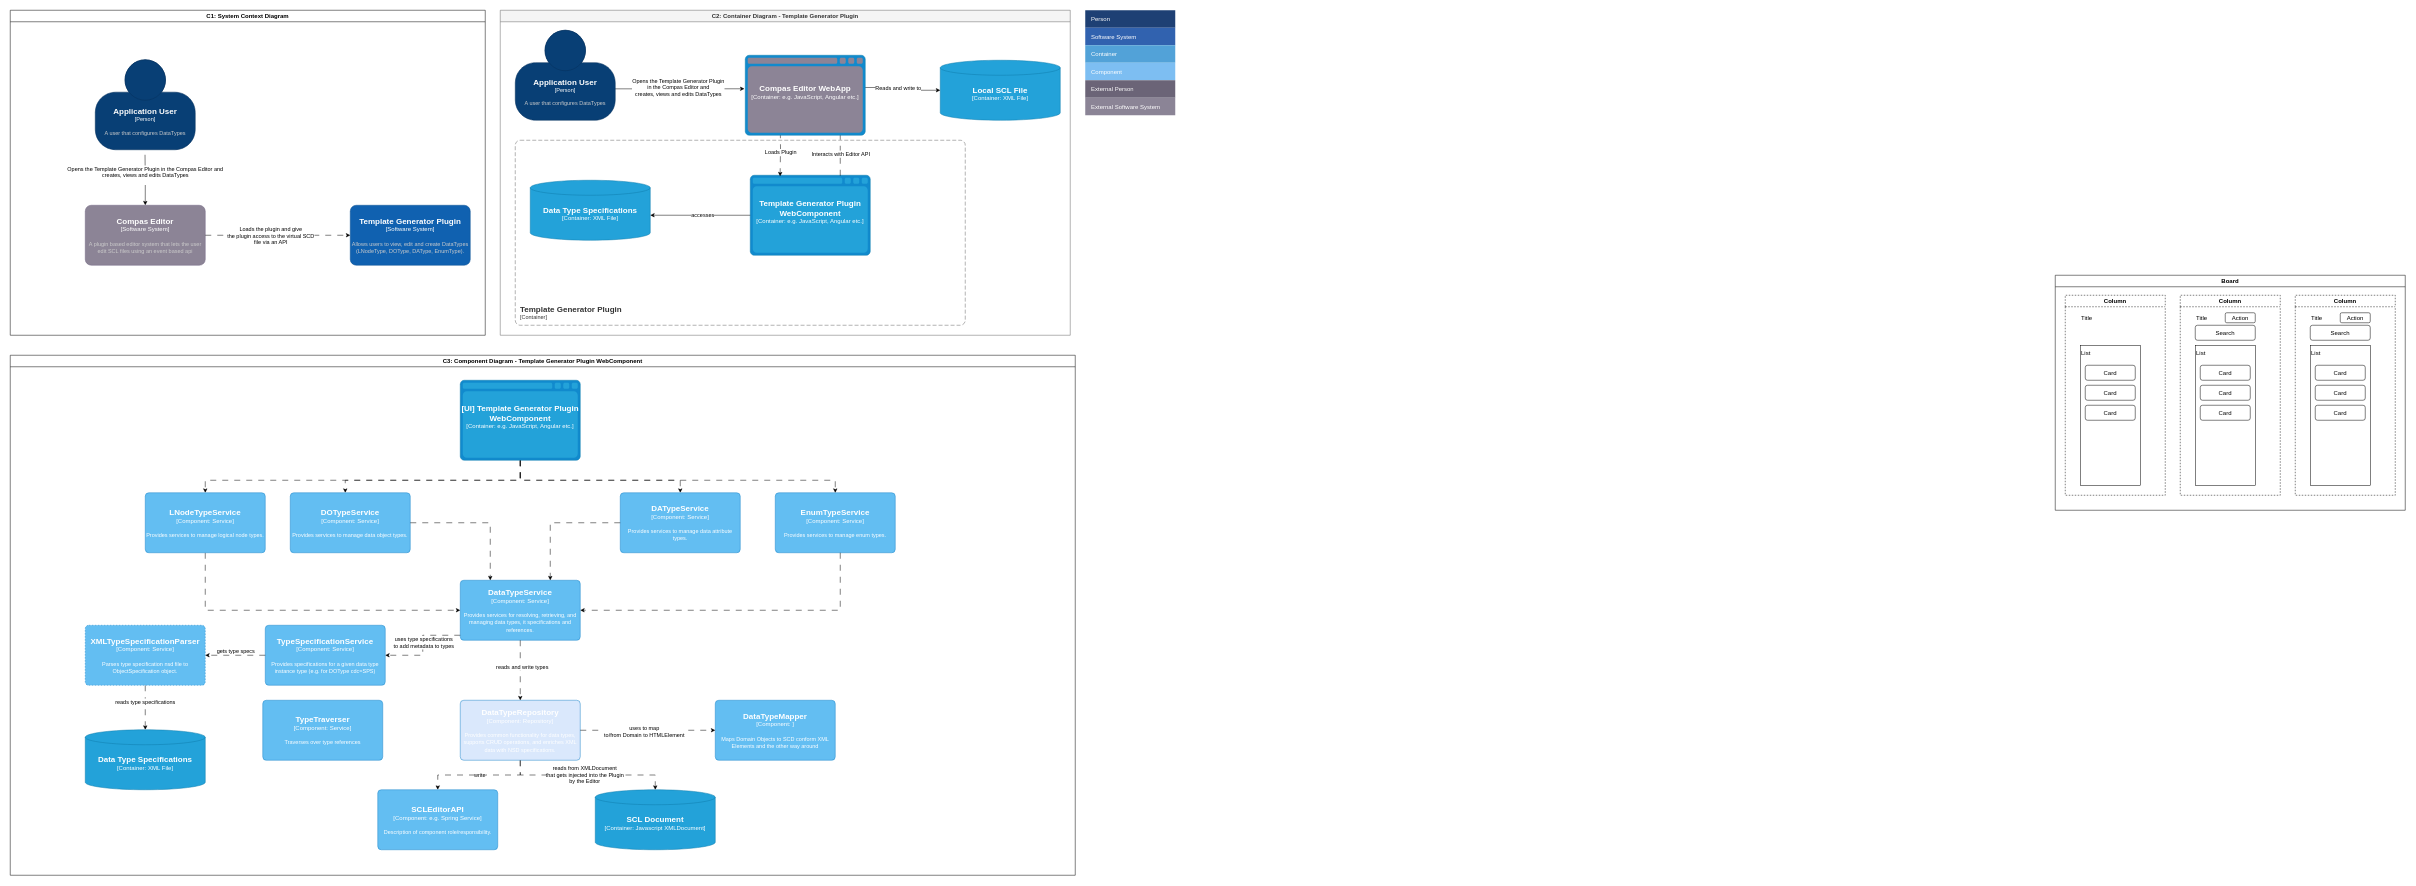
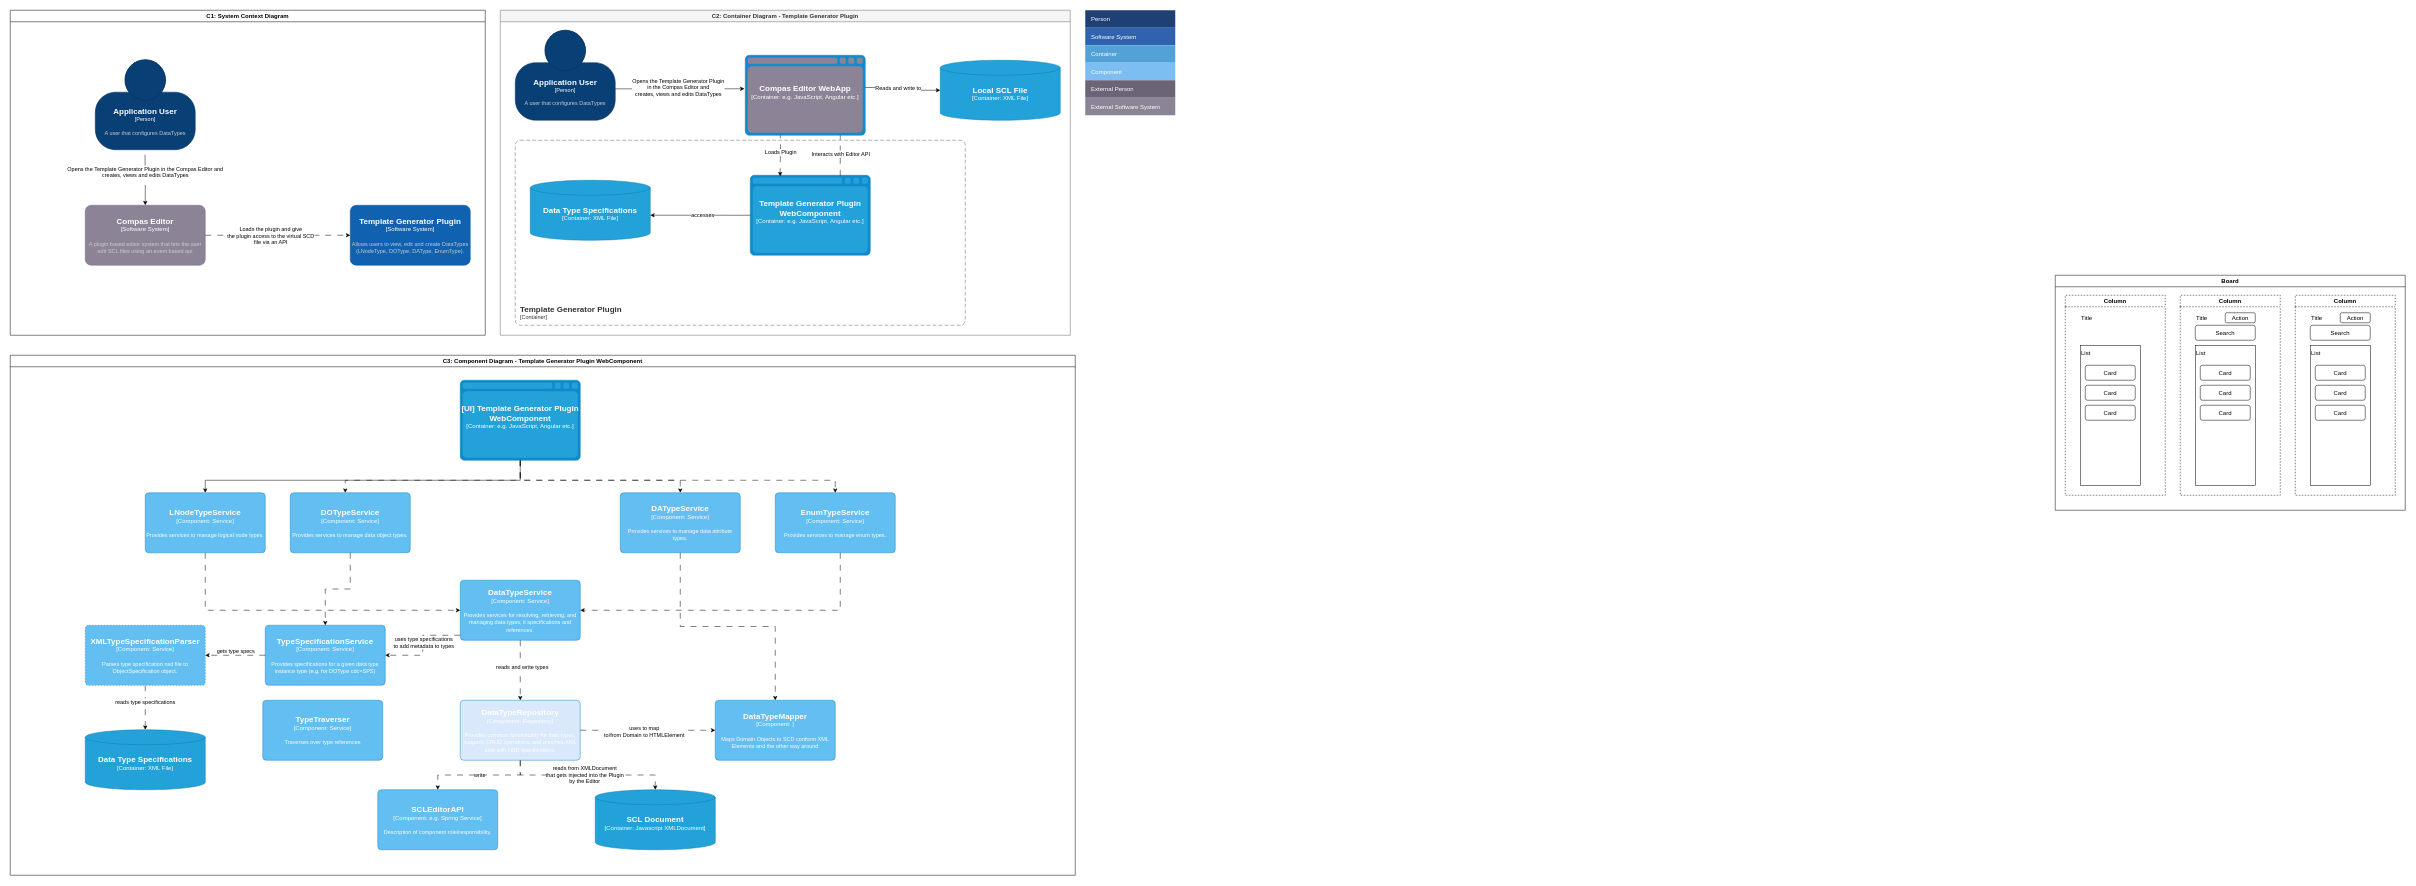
- <mxCell id="54" style="edgeStyle=orthogonalEdgeStyle;rounded=0;orthogonalLoop=1;jettySize=auto;html=1;exitX=0.5;exitY=1;exitDx=0;exitDy=0;exitPerimeter=0;dashed=1;dashPattern=12 12;entryX=0.5;entryY=0;entryDx=0;entryDy=0;entryPerimeter=0;" parent="53" source="57" target="59" edge="1"><mxGeometry relative="1" as="geometry"><Array as="points"><mxPoint x="1020" y="250" /><mxPoint x="390" y="250" /></Array></mxGeometry></mxCell>
+ <mxCell id="54" style="edgeStyle=orthogonalEdgeStyle;rounded=0;orthogonalLoop=1;jettySize=auto;html=1;exitX=0.5;exitY=1;exitDx=0;exitDy=0;exitPerimeter=0;dashed=0;dashPattern=12 12;entryX=0.5;entryY=0;entryDx=0;entryDy=0;entryPerimeter=0;" parent="53" source="57" target="59" edge="1"><mxGeometry relative="1" as="geometry"><Array as="points"><mxPoint x="1020" y="250" /><mxPoint x="390" y="250" /></Array></mxGeometry></mxCell>
- <mxCell id="82" style="edgeStyle=orthogonalEdgeStyle;rounded=0;orthogonalLoop=1;jettySize=auto;html=1;entryX=0.25;entryY=0;entryDx=0;entryDy=0;entryPerimeter=0;dashed=1;dashPattern=12 12;" parent="53" source="60" target="63" edge="1"><mxGeometry relative="1" as="geometry" /></mxCell>
+ <mxCell id="82" style="edgeStyle=orthogonalEdgeStyle;rounded=0;orthogonalLoop=1;jettySize=auto;html=1;dashed=1;dashPattern=12 12;" parent="53" source="60" target="78" edge="1"><mxGeometry relative="1" as="geometry" /></mxCell>
- <mxCell id="83" style="edgeStyle=orthogonalEdgeStyle;rounded=0;orthogonalLoop=1;jettySize=auto;html=1;entryX=0.75;entryY=0;entryDx=0;entryDy=0;entryPerimeter=0;dashed=1;dashPattern=12 12;" parent="53" source="61" target="63" edge="1"><mxGeometry relative="1" as="geometry" /></mxCell>
+ <mxCell id="83" style="edgeStyle=orthogonalEdgeStyle;rounded=0;orthogonalLoop=1;jettySize=auto;html=1;dashed=1;dashPattern=12 12;" parent="53" source="61" target="67" edge="1"><mxGeometry relative="1" as="geometry" /></mxCell>
